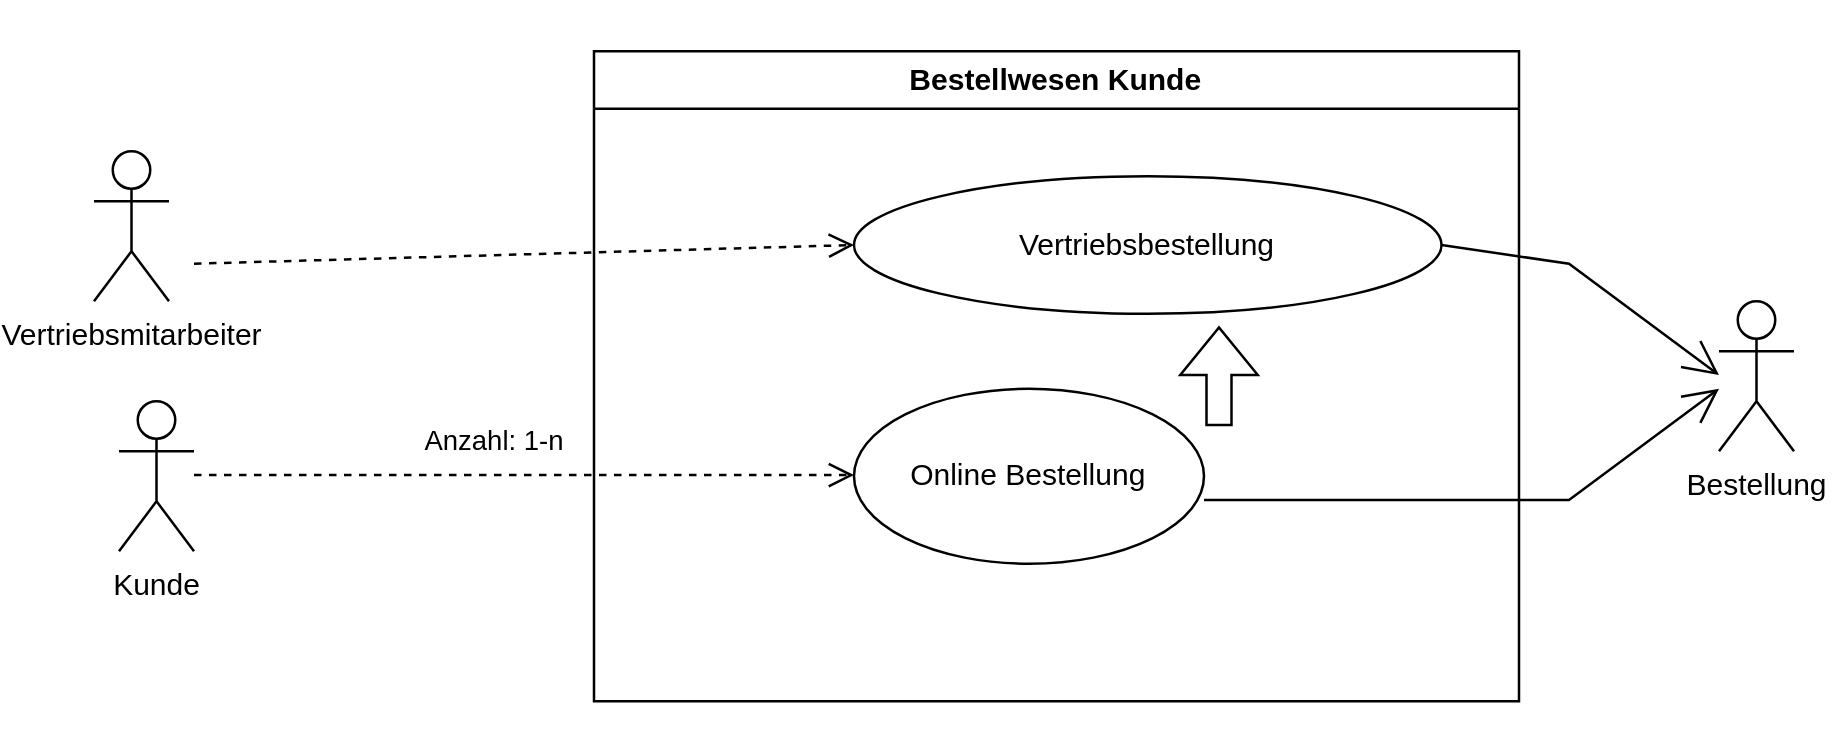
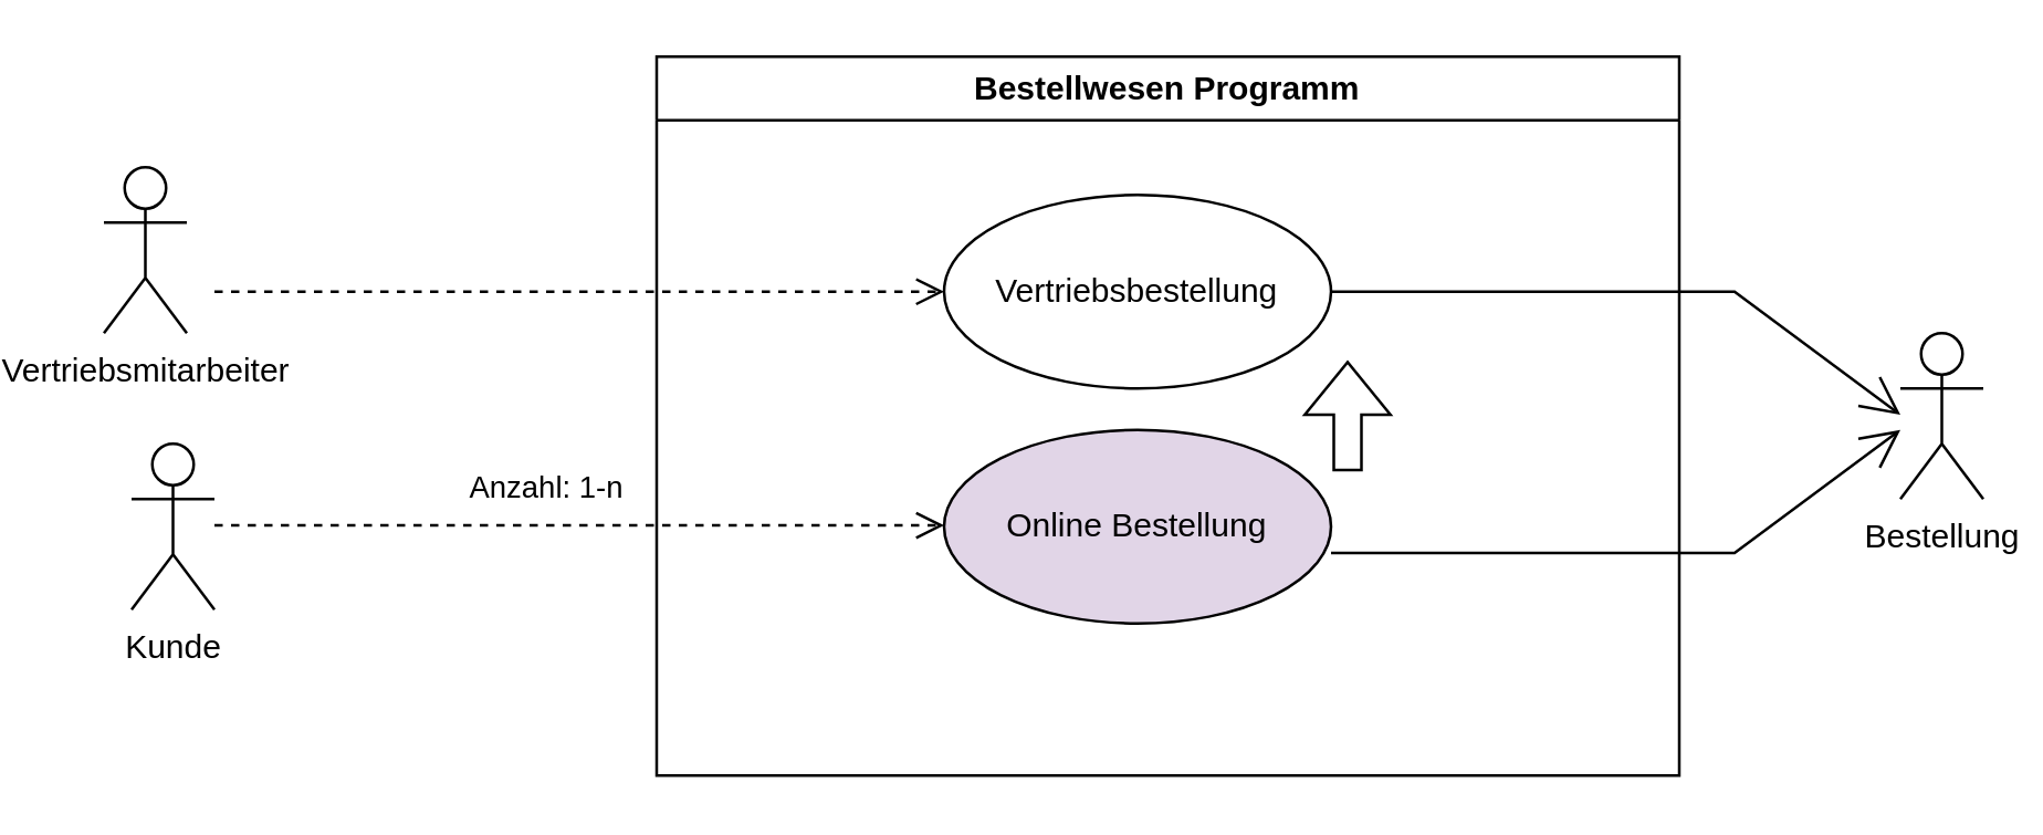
- <mxCell id="2" value="Bestellwesen Kunde" style="swimlane;whiteSpace=wrap;html=1;" vertex="1" parent="1"><mxGeometry x="220" y="20" width="370" height="260" as="geometry" /></mxCell>
+ <mxCell id="2" value="Bestellwesen Programm" style="swimlane;whiteSpace=wrap;html=1;" vertex="1" parent="1"><mxGeometry x="220" y="20" width="370" height="260" as="geometry" /></mxCell>
- <mxCell id="3" value="Vertriebsbestellung" style="ellipse;whiteSpace=wrap;html=1;" vertex="1" parent="2"><mxGeometry x="104" y="50" width="235" height="55" as="geometry" /></mxCell>
+ <mxCell id="3" value="Vertriebsbestellung" style="ellipse;whiteSpace=wrap;html=1;" vertex="1" parent="2"><mxGeometry x="104" y="50" width="140" height="70" as="geometry" /></mxCell>
- <mxCell id="4" value="Online Bestellung&lt;br&gt;" style="ellipse;whiteSpace=wrap;html=1;" vertex="1" parent="2"><mxGeometry x="104" y="135" width="140" height="70" as="geometry" /></mxCell>
+ <mxCell id="4" value="Online Bestellung&lt;br&gt;" style="ellipse;whiteSpace=wrap;html=1;fillColor=#e1d5e7;" vertex="1" parent="2"><mxGeometry x="104" y="135" width="140" height="70" as="geometry" /></mxCell>
